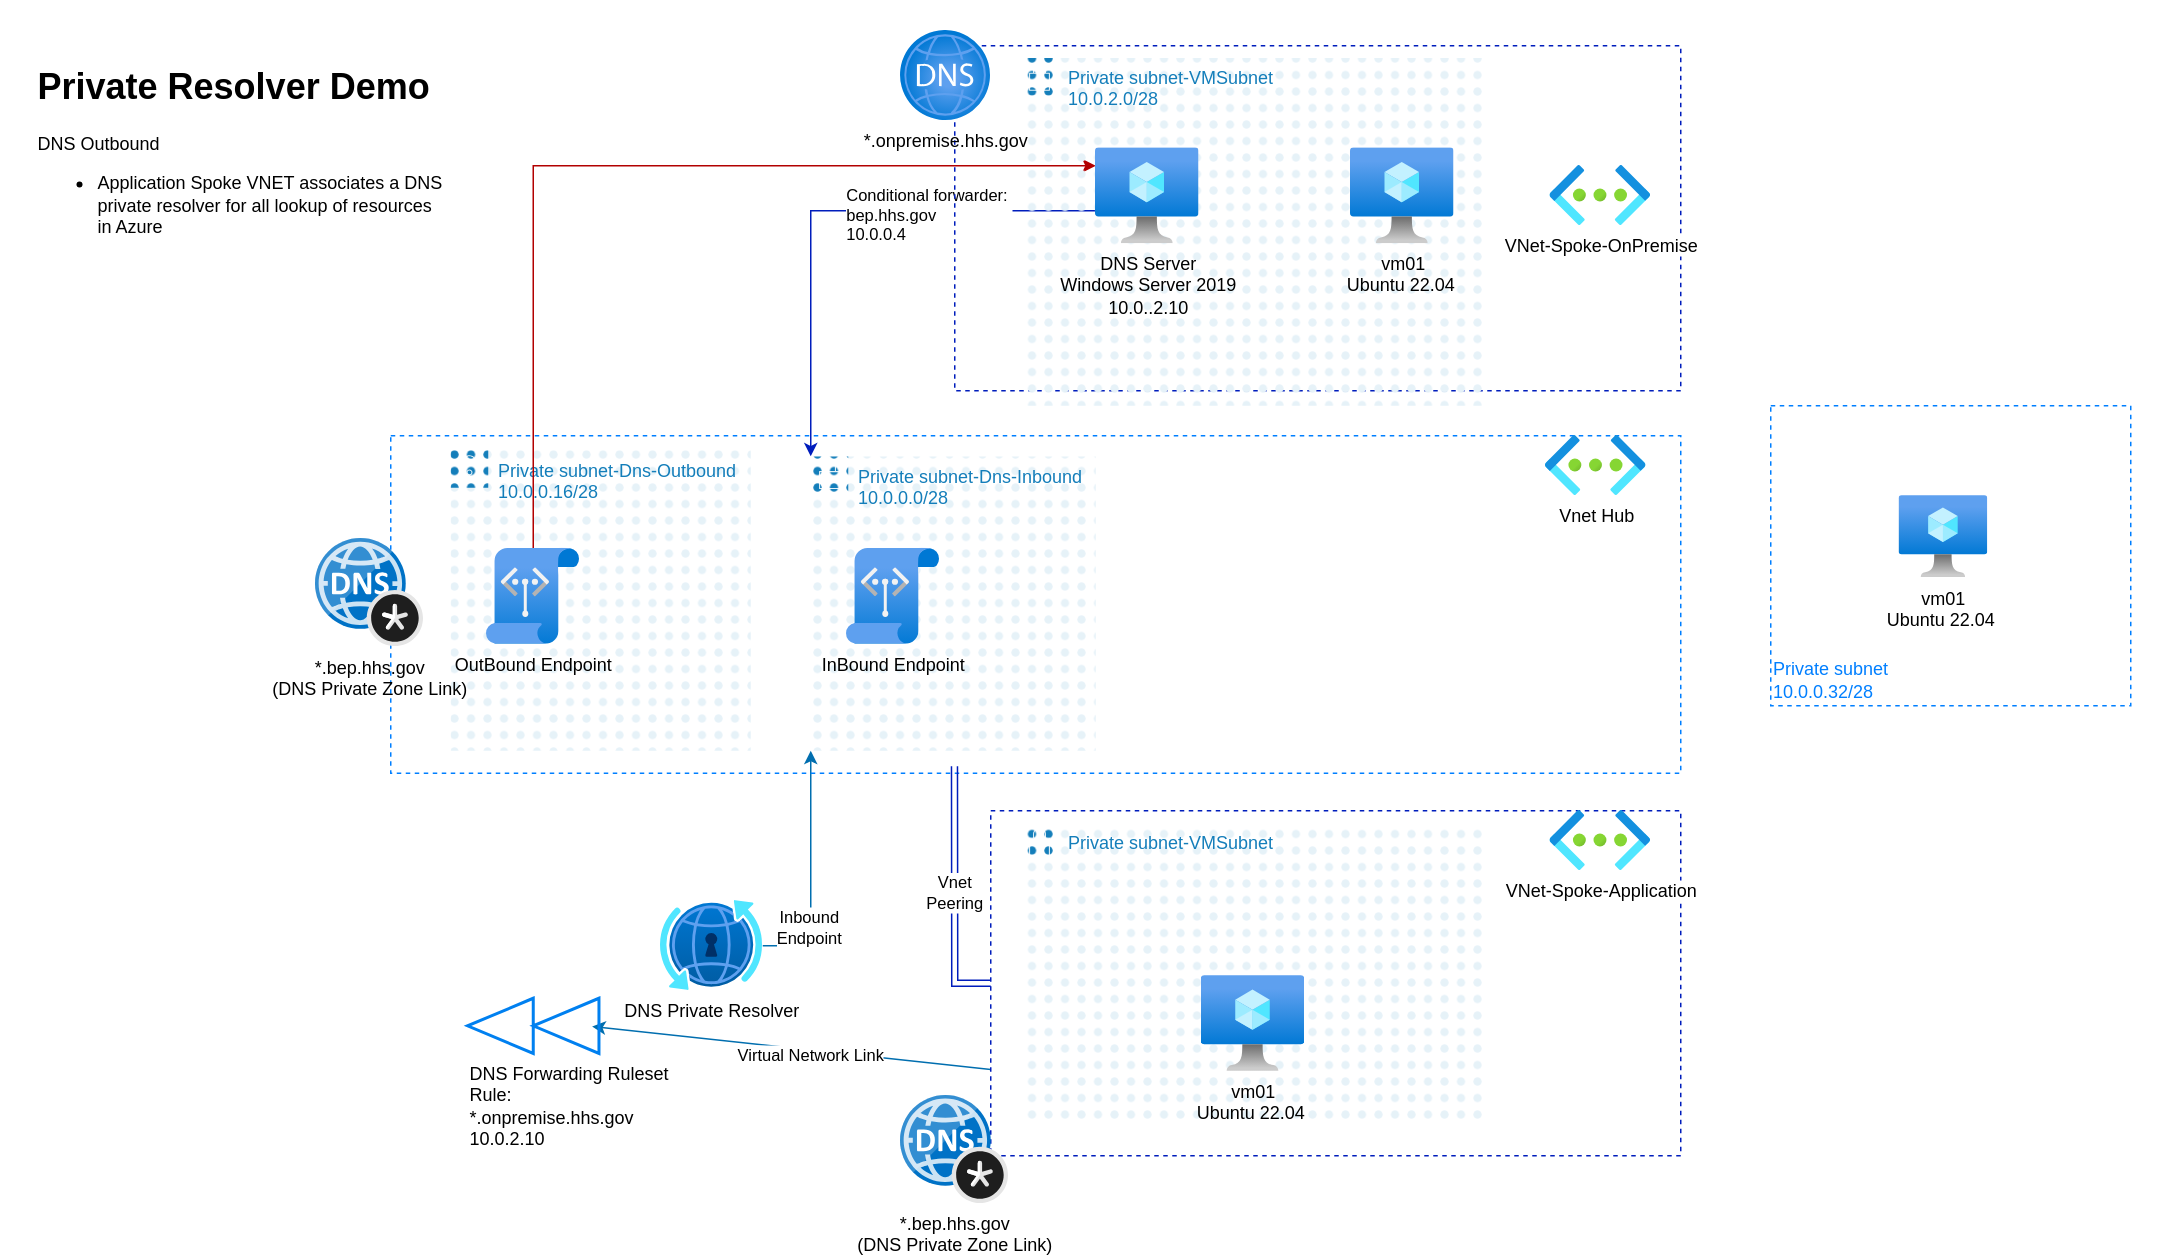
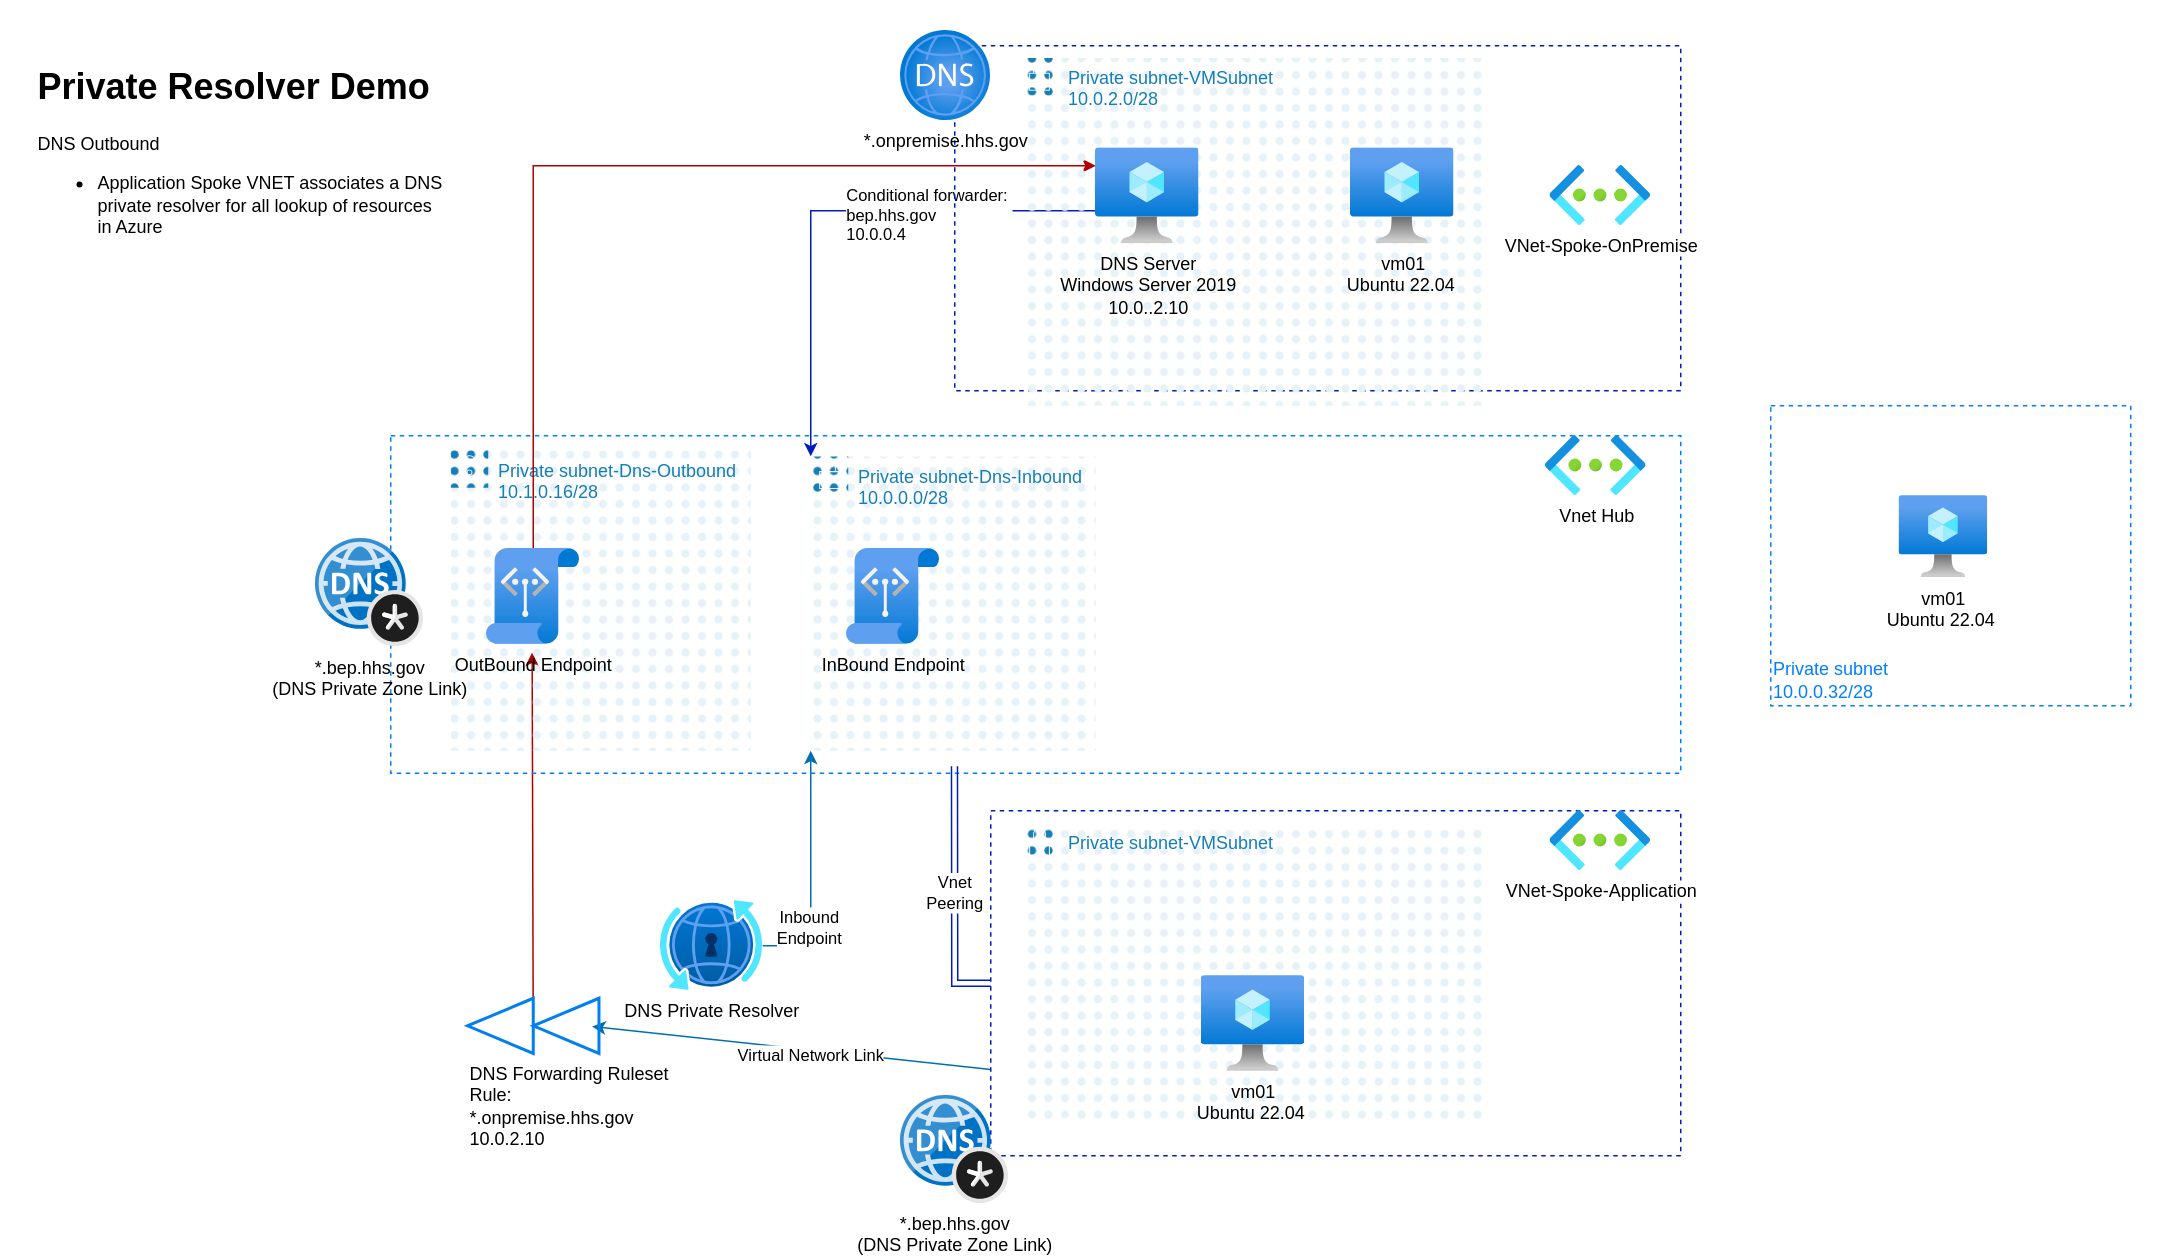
- <mxCell id="17" value="Private subnet-Dns-Outbound&lt;br&gt;10.0.0.16/28" style="points=[[0,0],[0.25,0],[0.5,0],[0.75,0],[1,0],[1,0.25],[1,0.5],[1,0.75],[1,1],[0.75,1],[0.5,1],[0.25,1],[0,1],[0,0.75],[0,0.5],[0,0.25]];outlineConnect=0;gradientColor=none;html=1;whiteSpace=wrap;fontSize=12;fontStyle=0;container=1;pointerEvents=0;collapsible=0;recursiveResize=0;shape=mxgraph.aws4.group;grIcon=mxgraph.aws4.group_security_group;grStroke=0;strokeColor=#147EBA;fillColor=#E6F2F8;verticalAlign=top;align=left;spacingLeft=30;fontColor=#147EBA;dashed=0;labelBackgroundColor=none;fillStyle=dots;" parent="1" vertex="1"><mxGeometry x="300" y="299.74" width="200" height="200.26" as="geometry" /></mxCell>
+ <mxCell id="17" value="Private subnet-Dns-Outbound&lt;br&gt;10.1.0.16/28" style="points=[[0,0],[0.25,0],[0.5,0],[0.75,0],[1,0],[1,0.25],[1,0.5],[1,0.75],[1,1],[0.75,1],[0.5,1],[0.25,1],[0,1],[0,0.75],[0,0.5],[0,0.25]];outlineConnect=0;gradientColor=none;html=1;whiteSpace=wrap;fontSize=12;fontStyle=0;container=1;pointerEvents=0;collapsible=0;recursiveResize=0;shape=mxgraph.aws4.group;grIcon=mxgraph.aws4.group_security_group;grStroke=0;strokeColor=#147EBA;fillColor=#E6F2F8;verticalAlign=top;align=left;spacingLeft=30;fontColor=#147EBA;dashed=0;labelBackgroundColor=none;fillStyle=dots;" parent="1" vertex="1"><mxGeometry x="300" y="299.74" width="200" height="200.26" as="geometry" /></mxCell>
+ <mxCell id="4" style="edgeStyle=none;html=1;entryX=0.488;entryY=1.083;entryDx=0;entryDy=0;entryPerimeter=0;fillColor=#e51400;strokeColor=#B20000;" parent="1" source="5" target="22" edge="1"><mxGeometry relative="1" as="geometry" /></mxCell>
